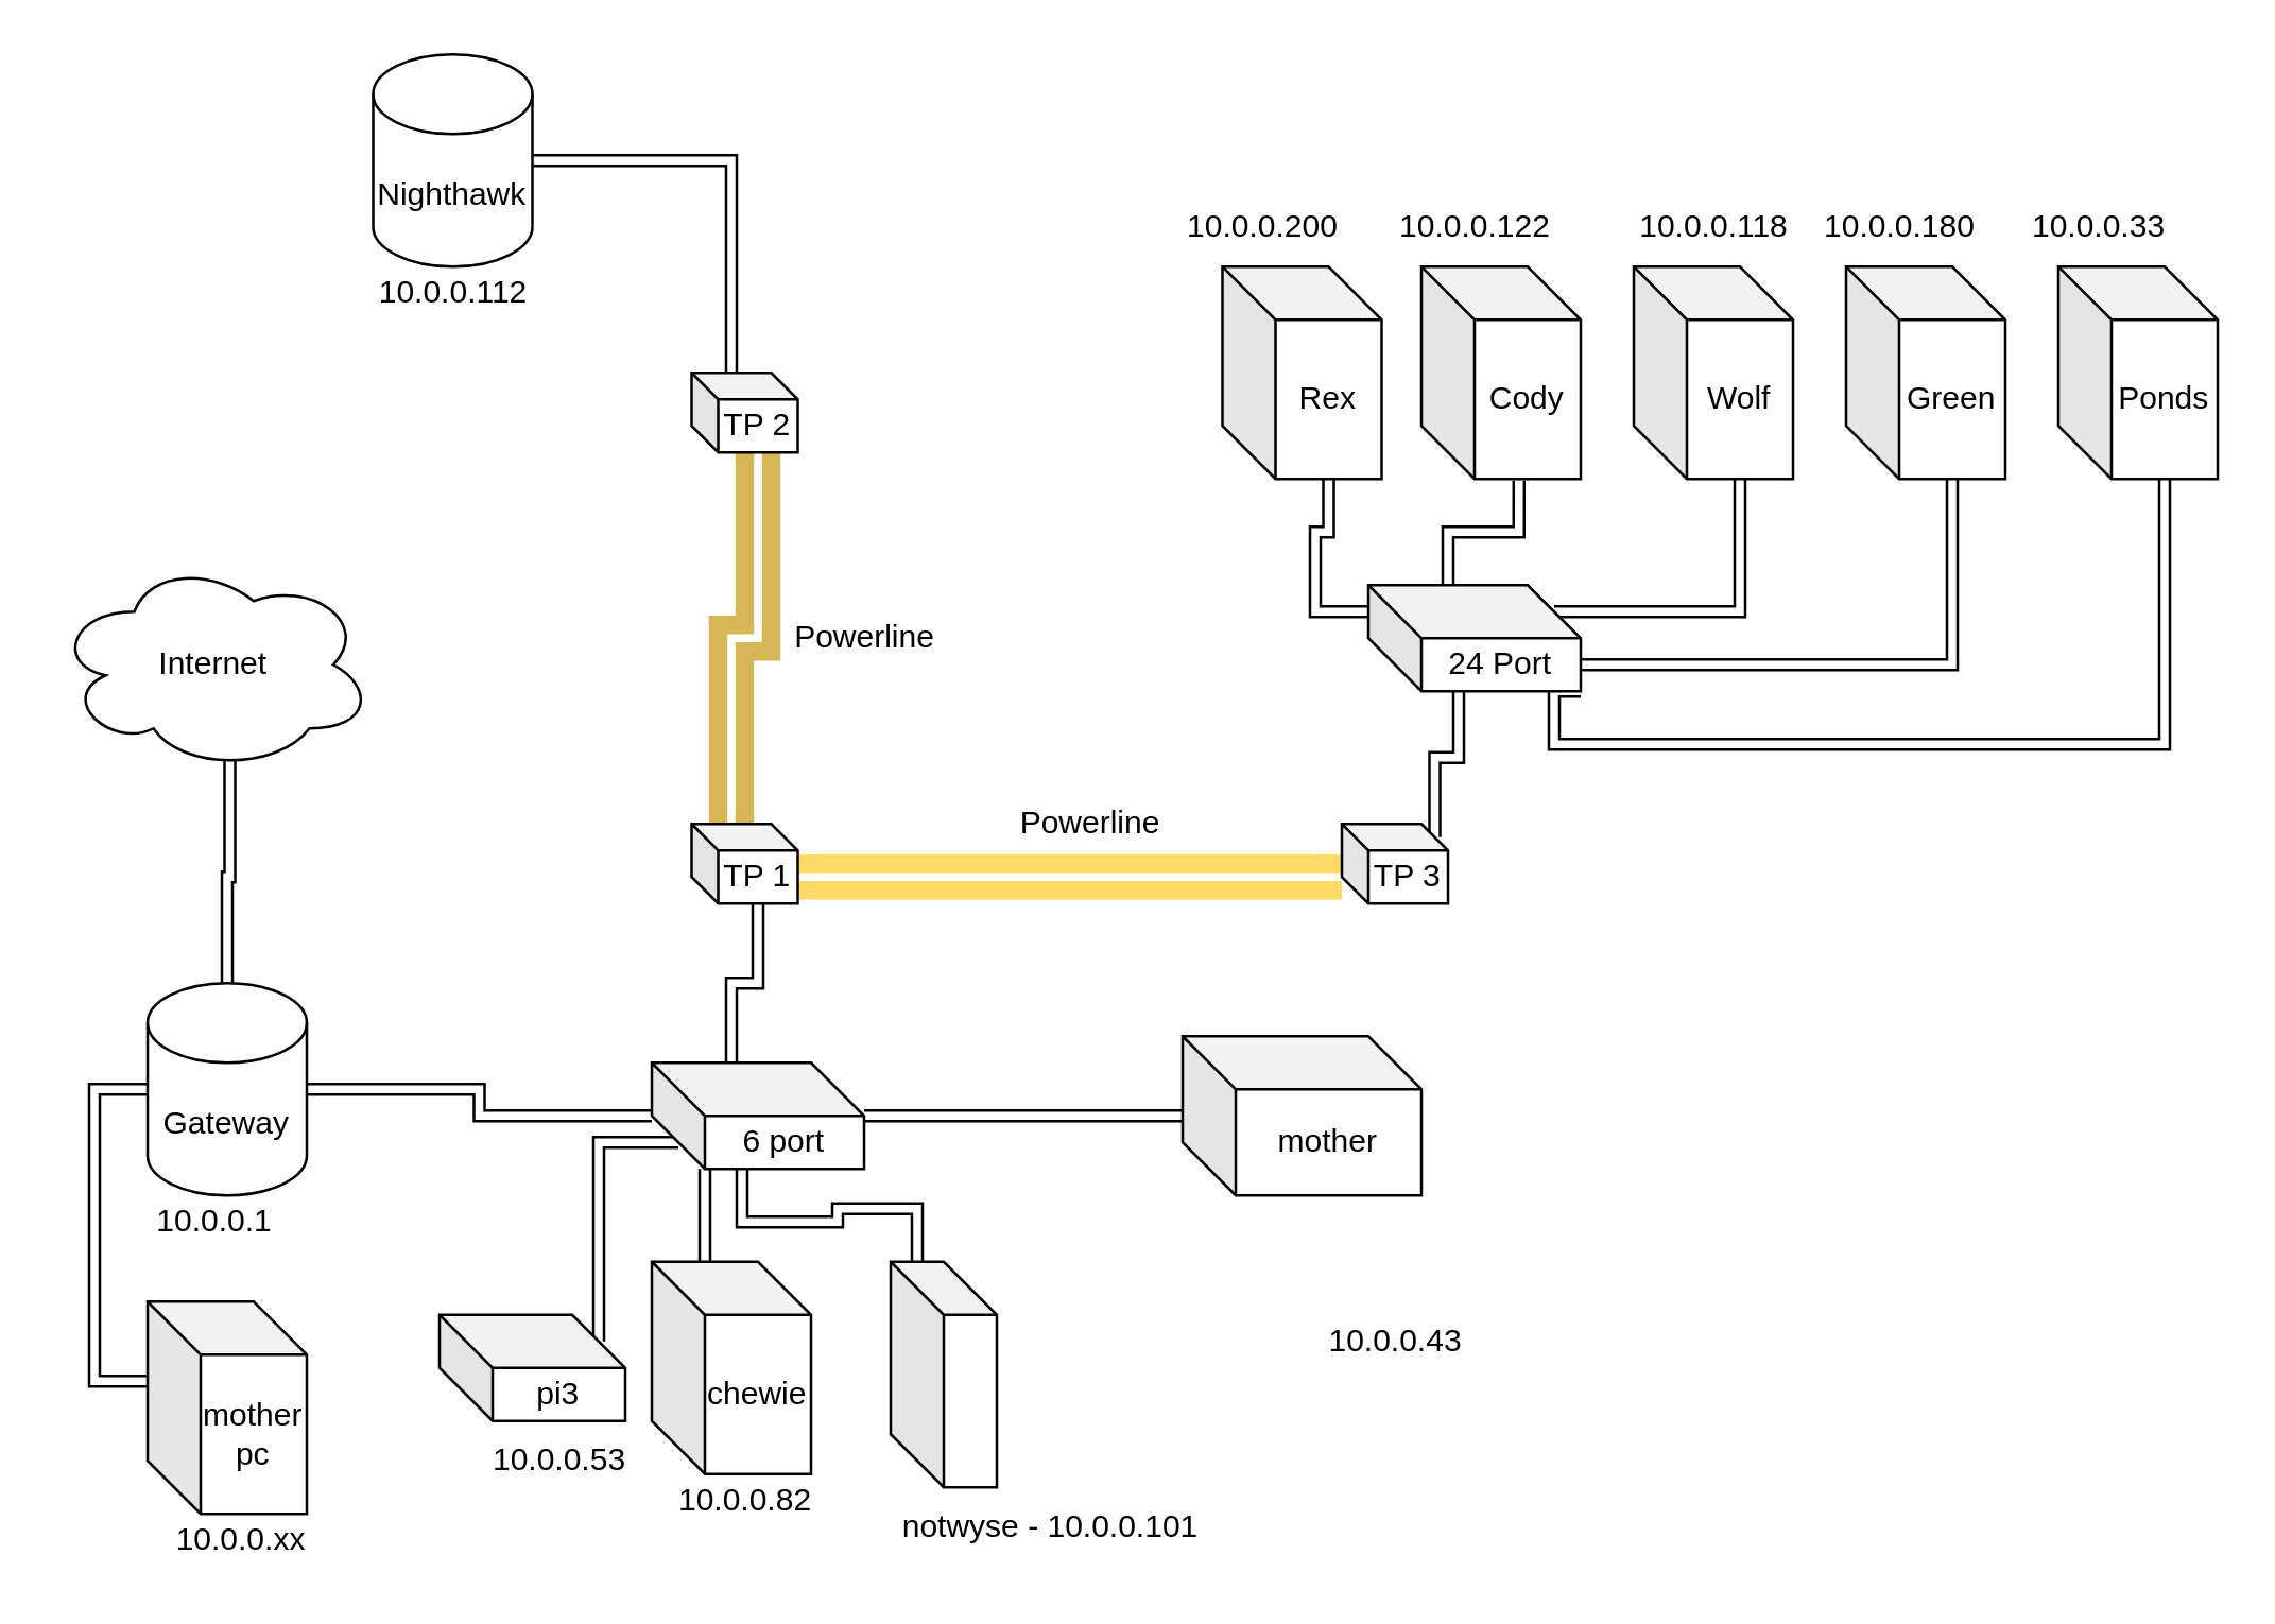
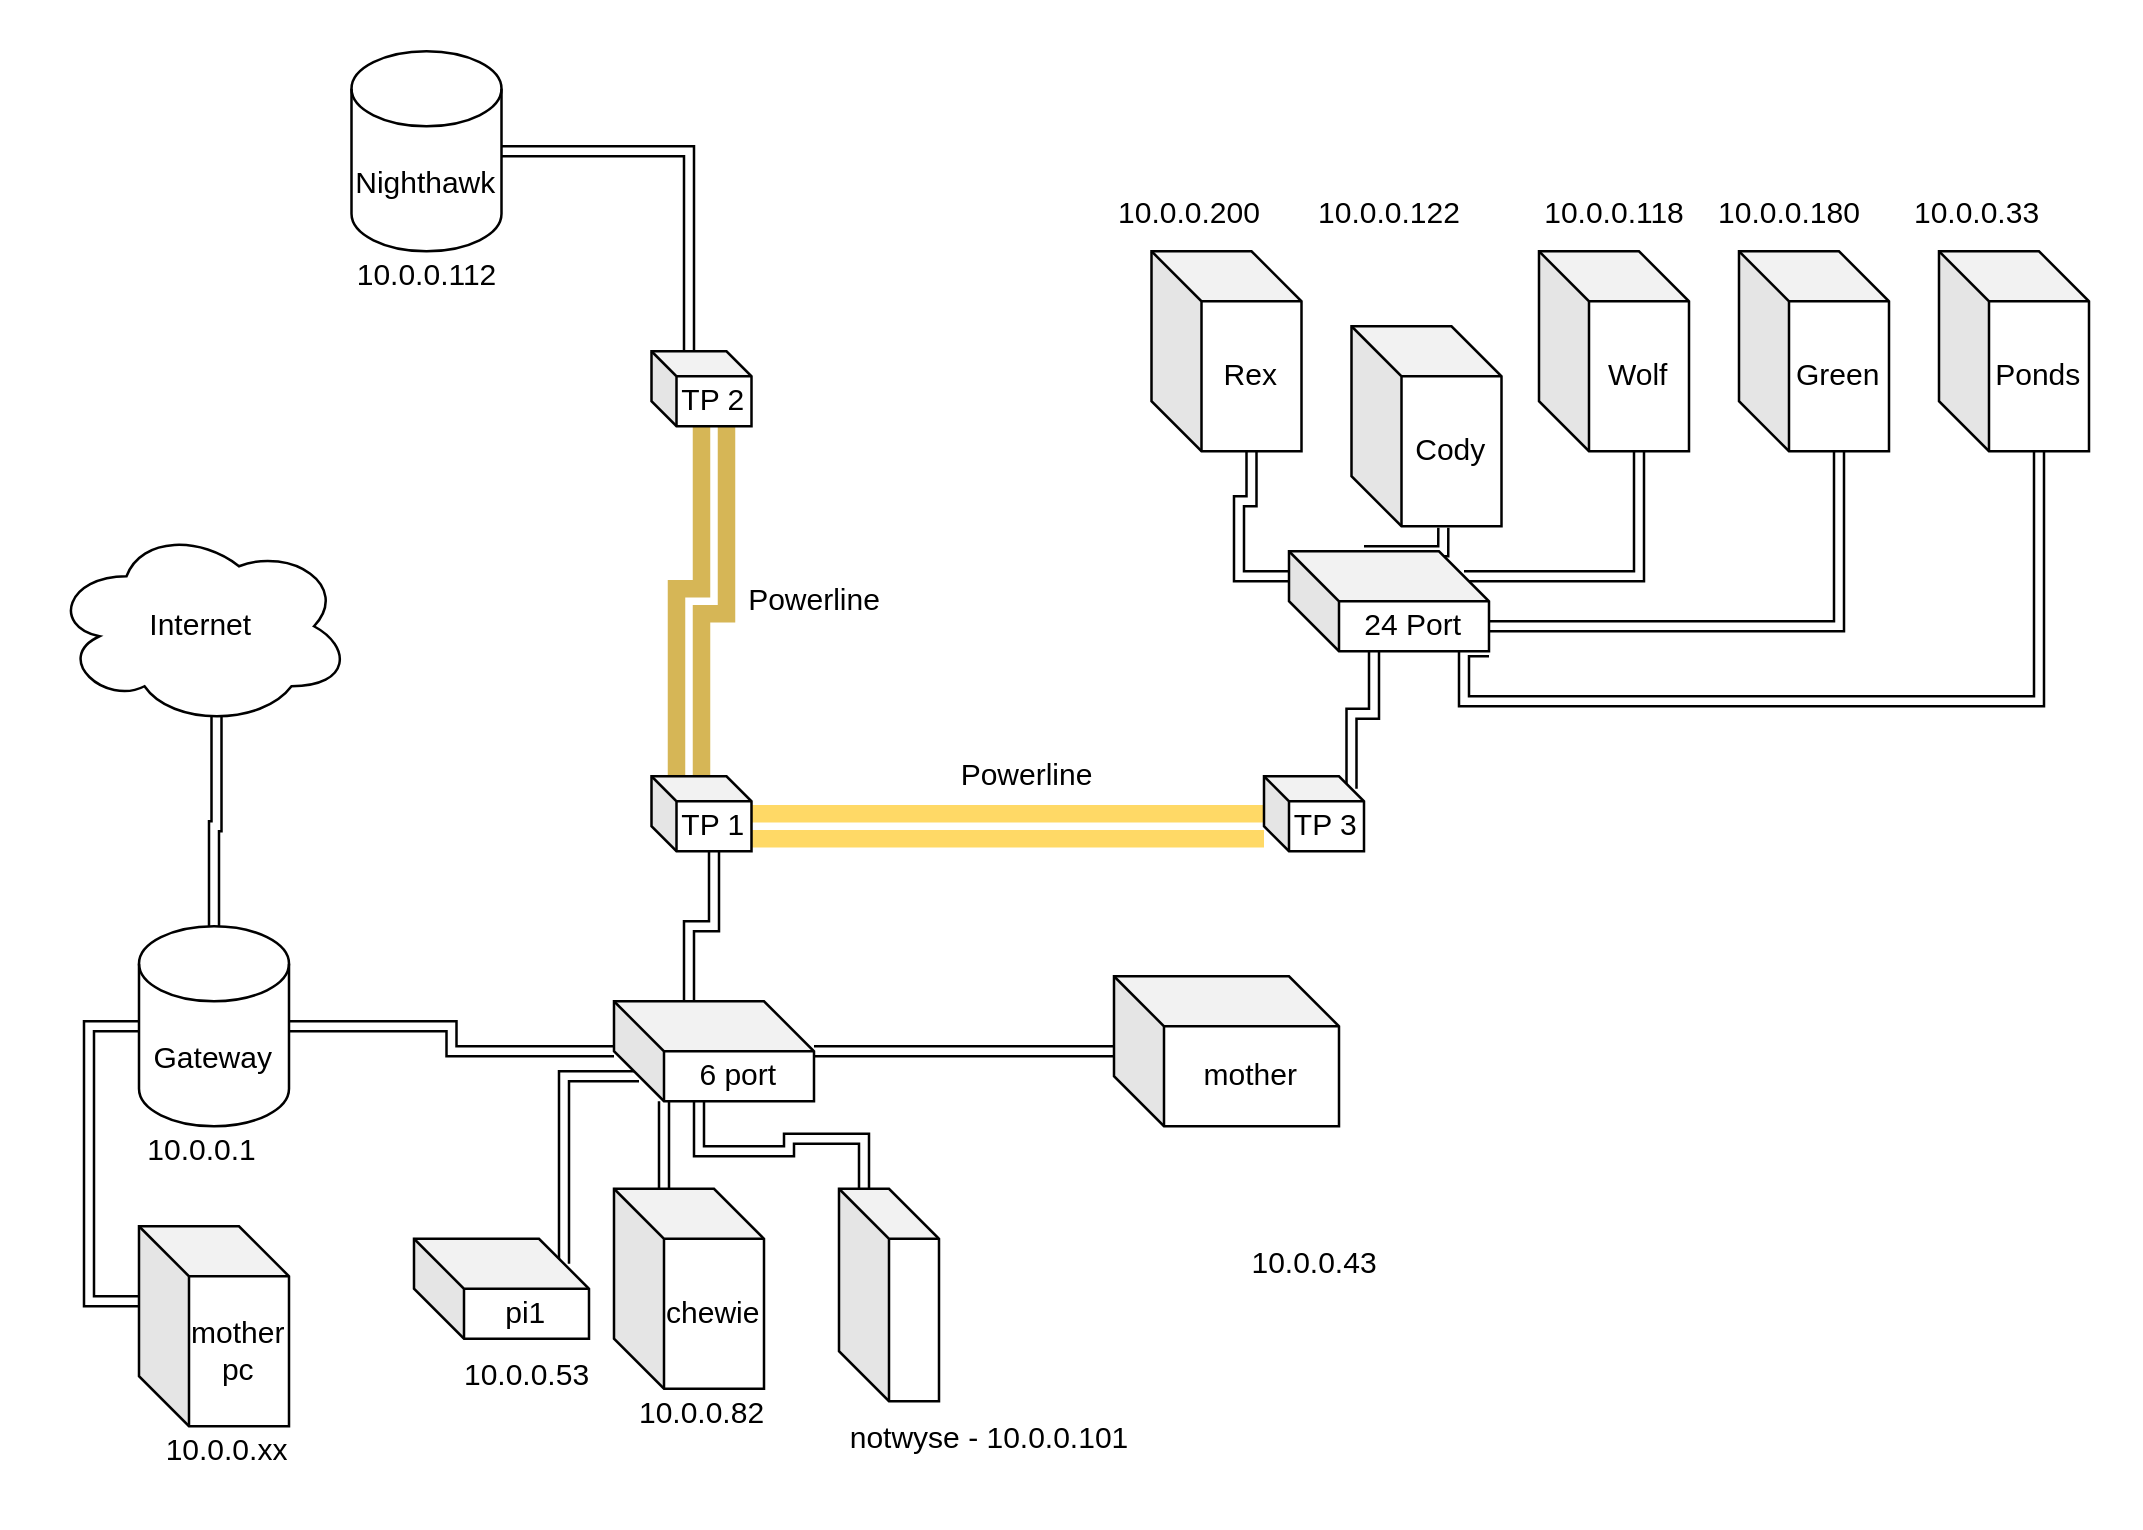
- <mxCell id="41" value="&lt;div&gt;Cody&lt;/div&gt;" style="shape=cube;whiteSpace=wrap;html=1;boundedLbl=1;backgroundOutline=1;darkOpacity=0.05;darkOpacity2=0.1;" vertex="1" parent="1"><mxGeometry x="535" y="100" width="60" height="80" as="geometry" /></mxCell>
+ <mxCell id="41" value="&lt;div&gt;Cody&lt;/div&gt;" style="shape=cube;whiteSpace=wrap;html=1;boundedLbl=1;backgroundOutline=1;darkOpacity=0.05;darkOpacity2=0.1;" vertex="1" parent="1"><mxGeometry x="540" y="130" width="60" height="80" as="geometry" /></mxCell>
- <mxCell id="12" value="pi3" style="shape=cube;whiteSpace=wrap;html=1;boundedLbl=1;backgroundOutline=1;darkOpacity=0.05;darkOpacity2=0.1;" parent="1" vertex="1"><mxGeometry x="165" y="495" width="70" height="40" as="geometry" /></mxCell>
+ <mxCell id="12" value="pi1" style="shape=cube;whiteSpace=wrap;html=1;boundedLbl=1;backgroundOutline=1;darkOpacity=0.05;darkOpacity2=0.1;" parent="1" vertex="1"><mxGeometry x="165" y="495" width="70" height="40" as="geometry" /></mxCell>
